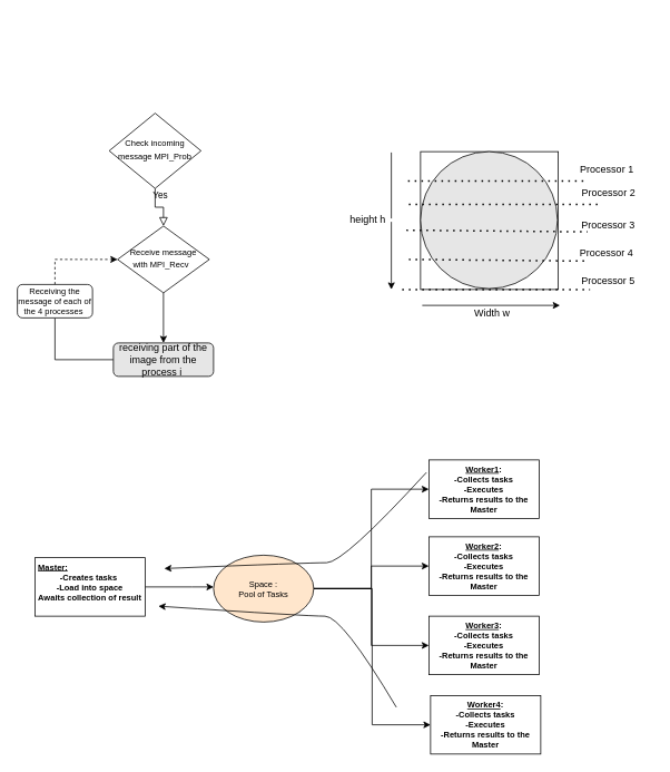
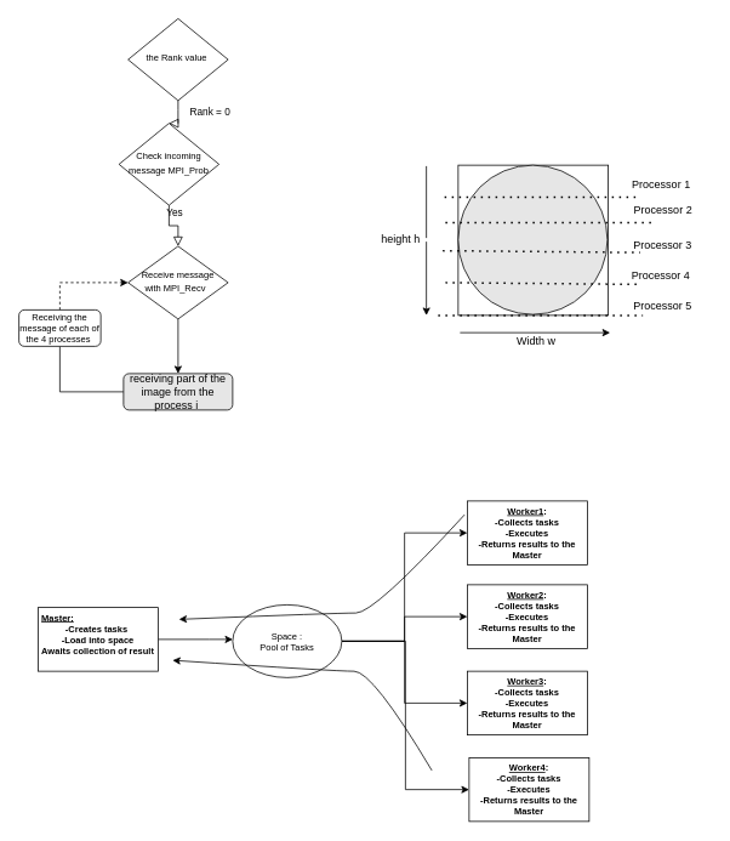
+ <mxCell id="10" value="&lt;span style=&quot;font-size: 10px;&quot;&gt;the Rank value&amp;nbsp;&lt;/span&gt;" style="rhombus;whiteSpace=wrap;html=1;shadow=0;fontFamily=Helvetica;fontSize=12;align=center;strokeWidth=1;spacing=6;spacingTop=-4;" parent="1" vertex="1"><mxGeometry x="140" y="20" width="110" height="90" as="geometry" /></mxCell>
+ <mxCell id="11" value="Rank = 0" style="rounded=0;html=1;jettySize=auto;orthogonalLoop=1;fontSize=11;endArrow=block;endFill=0;endSize=8;strokeWidth=1;shadow=0;labelBackgroundColor=none;edgeStyle=orthogonalEdgeStyle;entryX=0.5;entryY=0;entryDx=0;entryDy=0;" parent="1" source="10" target="3" edge="1"><mxGeometry x="-0.333" y="35" relative="1" as="geometry"><mxPoint as="offset" /><mxPoint x="260" y="75" as="sourcePoint" /><mxPoint x="334" y="75" as="targetPoint" /><Array as="points"><mxPoint x="195" y="120" /><mxPoint x="195" y="120" /></Array></mxGeometry></mxCell>
- <mxCell id="18" value="Space :&lt;br&gt;Pool of Tasks" style="ellipse;whiteSpace=wrap;html=1;fontSize=10;fillColor=#ffe6cc;" parent="1" vertex="1"><mxGeometry x="255" y="664" width="120" height="80" as="geometry" /></mxCell>
+ <mxCell id="18" value="Space :&lt;br&gt;Pool of Tasks" style="ellipse;whiteSpace=wrap;html=1;fontSize=10;" parent="1" vertex="1"><mxGeometry x="255" y="664" width="120" height="80" as="geometry" /></mxCell>
